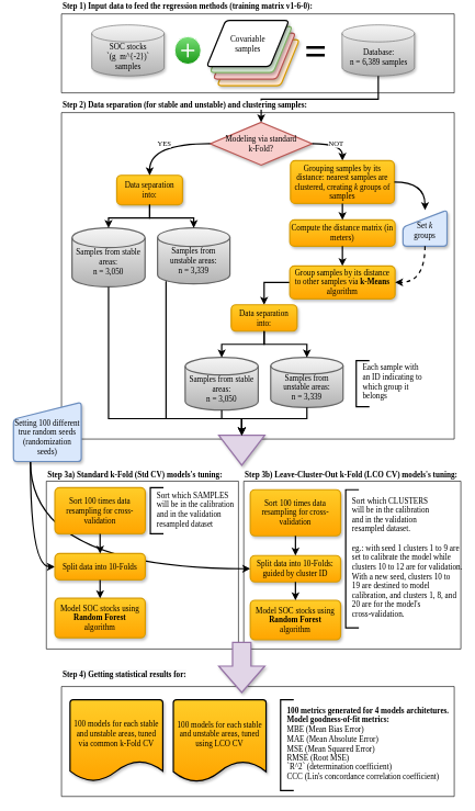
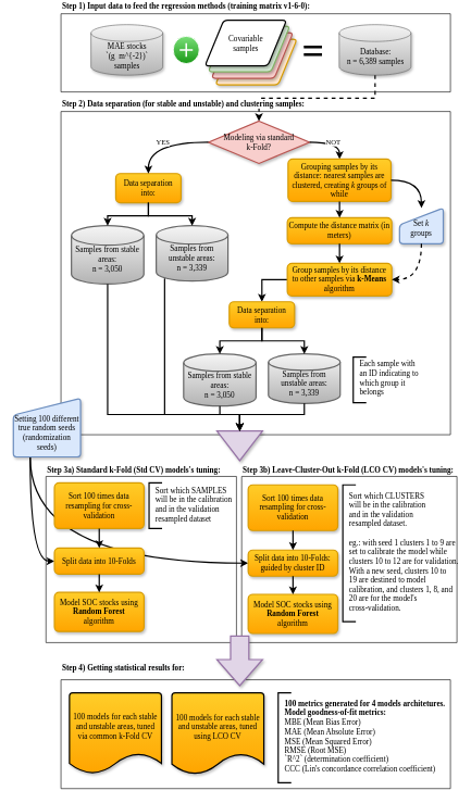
- <mxCell id="5" value="SOC stocks&lt;br&gt;`(g&amp;nbsp; m^{-2})`&lt;br&gt;samples" style="strokeWidth=1;shape=mxgraph.flowchart.database;verticalAlign=middle;labelPosition=center;verticalLabelPosition=middle;align=center;horizontal=1;fontFamily=Times New Roman;labelBackgroundColor=none;labelBorderColor=none;html=1;fillColor=#f5f5f5;strokeColor=#666666;shadow=1;spacingTop=19;gradientColor=#b3b3b3;" parent="4" vertex="1"><mxGeometry y="6.75" width="110" height="77.5" as="geometry" /></mxCell>
+ <mxCell id="5" value="MAE stocks&lt;br&gt;`(g&amp;nbsp; m^{-2})`&lt;br&gt;samples" style="strokeWidth=1;shape=mxgraph.flowchart.database;verticalAlign=middle;labelPosition=center;verticalLabelPosition=middle;align=center;horizontal=1;fontFamily=Times New Roman;labelBackgroundColor=none;labelBorderColor=none;html=1;fillColor=#f5f5f5;strokeColor=#666666;shadow=1;spacingTop=19;gradientColor=#b3b3b3;" parent="4" vertex="1"><mxGeometry y="6.75" width="110" height="77.5" as="geometry" /></mxCell>
- <mxCell id="19" style="edgeStyle=orthogonalEdgeStyle;rounded=0;orthogonalLoop=1;jettySize=auto;html=1;exitX=0.5;exitY=1;exitDx=0;exitDy=0;exitPerimeter=0;entryX=0.5;entryY=0;entryDx=0;entryDy=0;entryPerimeter=0;fontFamily=Times New Roman;strokeWidth=2;" parent="1" source="8" target="21" edge="1"><mxGeometry relative="1" as="geometry" /></mxCell>
+ <mxCell id="19" style="edgeStyle=orthogonalEdgeStyle;rounded=0;orthogonalLoop=1;jettySize=auto;html=1;exitX=0.5;exitY=1;exitDx=0;exitDy=0;exitPerimeter=0;entryX=0.5;entryY=0;entryDx=0;entryDy=0;entryPerimeter=0;fontFamily=Times New Roman;strokeWidth=2;dashed=1;" parent="1" source="8" target="21" edge="1"><mxGeometry relative="1" as="geometry" /></mxCell>
- <mxCell id="31" value="Grouping samples by its distance: nearest samples are clustered, creating&amp;nbsp;&lt;i&gt;k&lt;/i&gt;&amp;nbsp;groups of samples" style="rounded=1;whiteSpace=wrap;html=1;absoluteArcSize=1;arcSize=14;strokeWidth=2;fontFamily=Times New Roman;shadow=1;fillColor=#ffcd28;gradientColor=#ffa500;strokeColor=#d79b00;fontStyle=0" parent="30" vertex="1"><mxGeometry x="1.13" width="157.75" height="65" as="geometry" /></mxCell>
+ <mxCell id="31" value="Grouping samples by its distance: nearest samples are clustered, creating&amp;nbsp;&lt;i&gt;k&lt;/i&gt;&amp;nbsp;groups of while" style="rounded=1;whiteSpace=wrap;html=1;absoluteArcSize=1;arcSize=14;strokeWidth=2;fontFamily=Times New Roman;shadow=1;fillColor=#ffcd28;gradientColor=#ffa500;strokeColor=#d79b00;fontStyle=0" parent="30" vertex="1"><mxGeometry x="1.13" width="157.75" height="65" as="geometry" /></mxCell>
